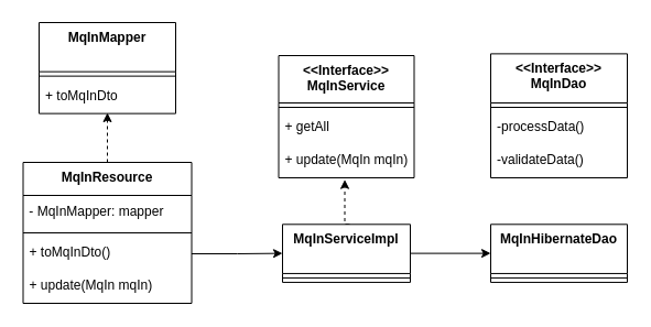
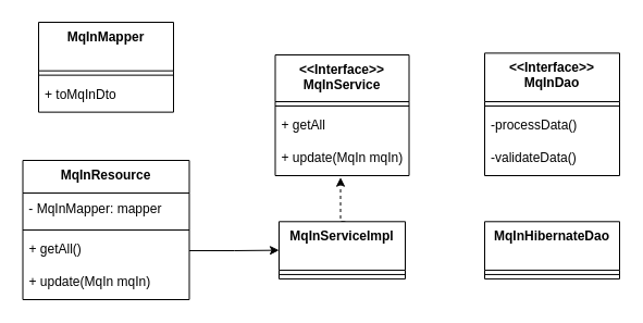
- <mxCell id="25" style="edgeStyle=orthogonalEdgeStyle;rounded=0;orthogonalLoop=1;jettySize=auto;html=1;exitX=0.5;exitY=0;exitDx=0;exitDy=0;entryX=0.5;entryY=0.979;entryDx=0;entryDy=0;entryPerimeter=0;dashed=1;" edge="1" parent="1" source="2" target="20"><mxGeometry relative="1" as="geometry" /></mxCell>
- <mxCell id="5" value="+ toMqInDto()" style="text;strokeColor=none;fillColor=none;align=left;verticalAlign=top;spacingLeft=4;spacingRight=4;overflow=hidden;rotatable=0;points=[[0,0.5],[1,0.5]];portConstraint=eastwest;" parent="2" vertex="1"><mxGeometry y="68" width="153" height="30" as="geometry" /></mxCell>
+ <mxCell id="5" value="+ getAll()" style="text;strokeColor=none;fillColor=none;align=left;verticalAlign=top;spacingLeft=4;spacingRight=4;overflow=hidden;rotatable=0;points=[[0,0.5],[1,0.5]];portConstraint=eastwest;" parent="2" vertex="1"><mxGeometry y="68" width="153" height="30" as="geometry" /></mxCell>
- <mxCell id="14" style="edgeStyle=orthogonalEdgeStyle;rounded=0;orthogonalLoop=1;jettySize=auto;html=1;exitX=1;exitY=0.5;exitDx=0;exitDy=0;entryX=0;entryY=0.5;entryDx=0;entryDy=0;" edge="1" parent="1" source="15" target="11"><mxGeometry relative="1" as="geometry" /></mxCell>
